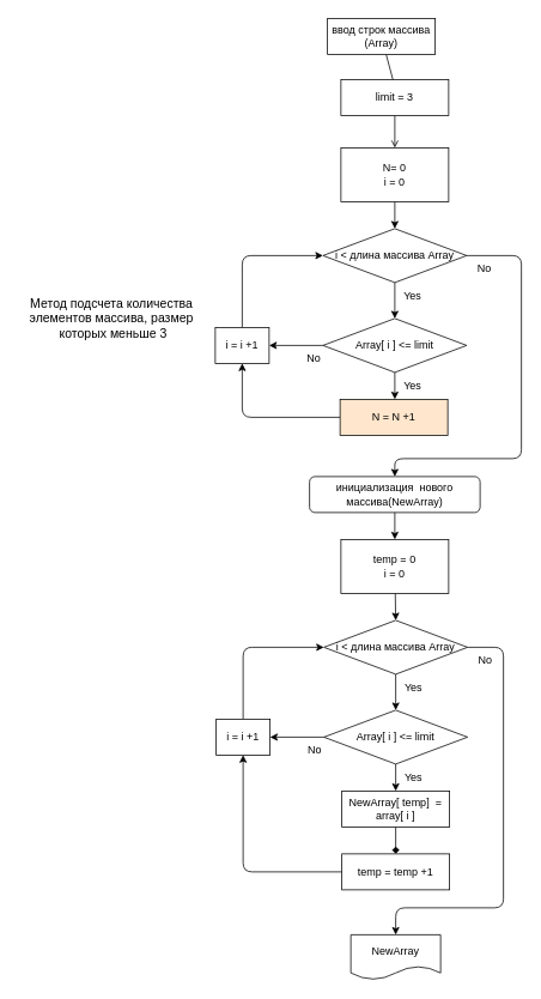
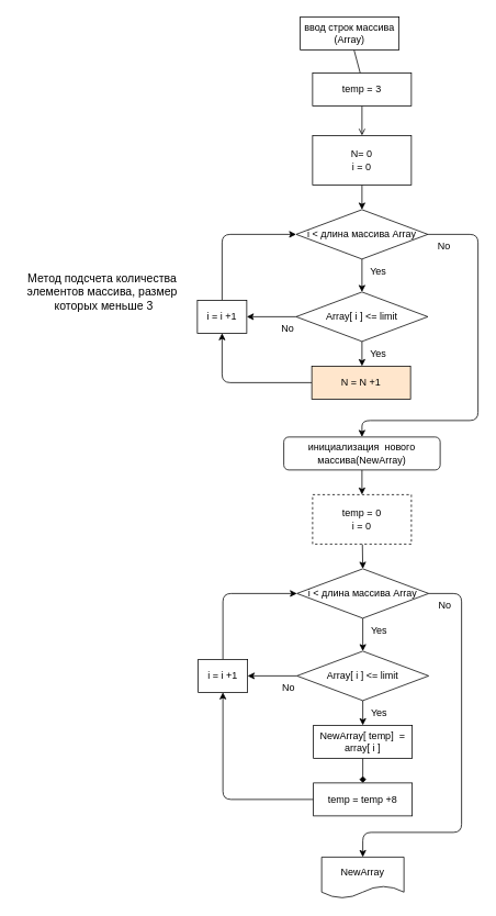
- <mxCell id="42" value="limit = 3" style="rounded=0;whiteSpace=wrap;html=1;" parent="1" vertex="1"><mxGeometry x="379" y="88" width="120" height="40" as="geometry" /></mxCell>
+ <mxCell id="42" value="temp = 3" style="rounded=0;whiteSpace=wrap;html=1;" parent="1" vertex="1"><mxGeometry x="379" y="88" width="120" height="40" as="geometry" /></mxCell>
- <mxCell id="7" value="temp = 0&lt;br&gt;i = 0" style="rounded=0;whiteSpace=wrap;html=1;" parent="1" vertex="1"><mxGeometry x="379" y="600" width="120" height="60" as="geometry" /></mxCell>
+ <mxCell id="7" value="temp = 0&lt;br&gt;i = 0" style="rounded=0;whiteSpace=wrap;html=1;dashed=1;" parent="1" vertex="1"><mxGeometry x="379" y="600" width="120" height="60" as="geometry" /></mxCell>
- <mxCell id="17" value="temp = temp +1" style="rounded=0;whiteSpace=wrap;html=1;" parent="1" vertex="1"><mxGeometry x="380" y="950" width="120" height="40" as="geometry" /></mxCell>
+ <mxCell id="17" value="temp = temp +8" style="rounded=0;whiteSpace=wrap;html=1;" parent="1" vertex="1"><mxGeometry x="380" y="950" width="120" height="40" as="geometry" /></mxCell>
